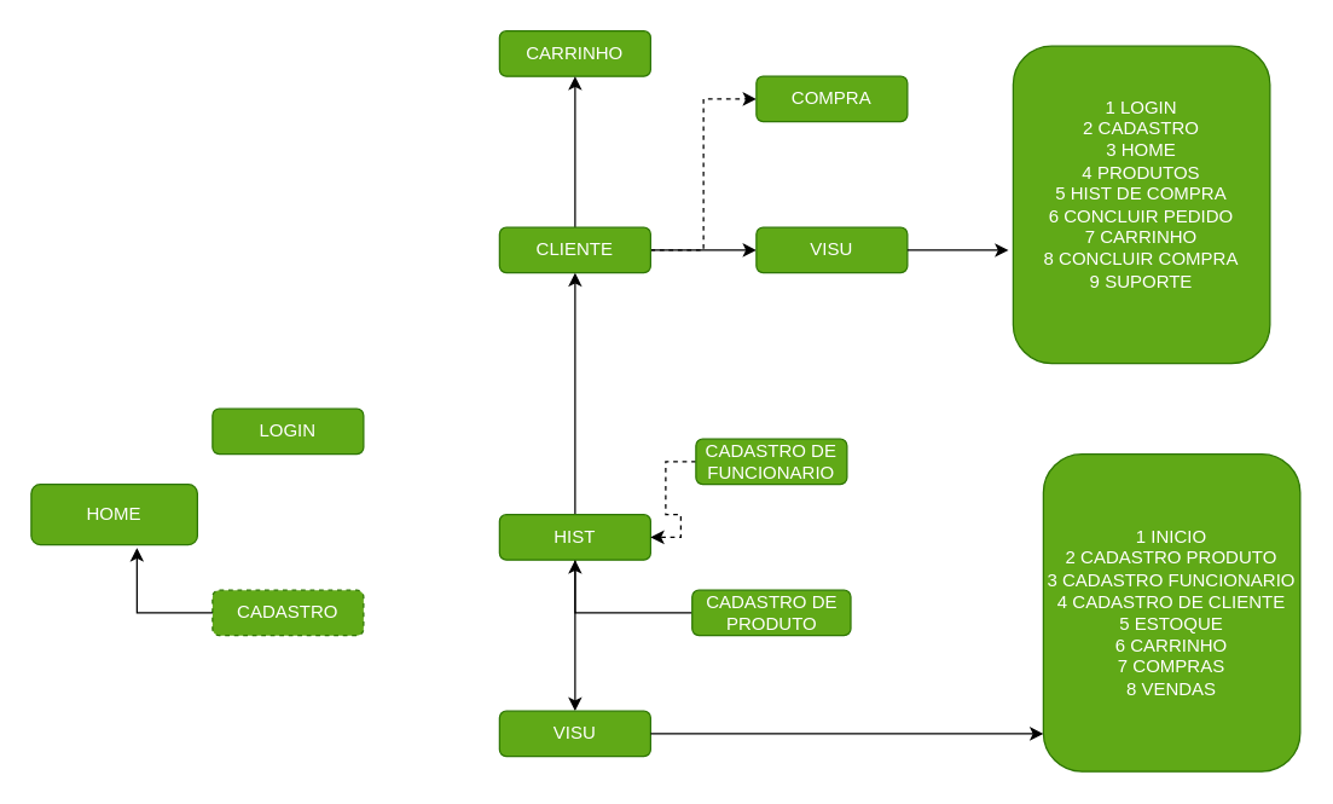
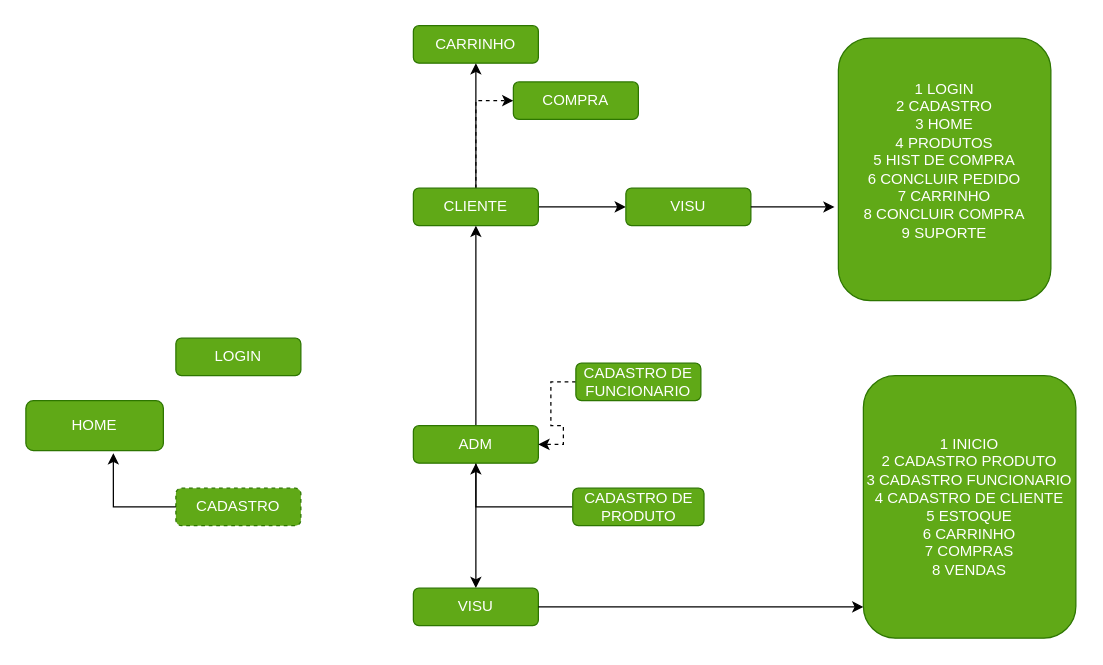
- <mxCell id="11" value="COMPRA" style="rounded=1;whiteSpace=wrap;html=1;fillColor=#60a917;fontColor=#ffffff;strokeColor=#2D7600;" vertex="1" parent="1"><mxGeometry x="500" y="50" width="100" height="30" as="geometry" /></mxCell>
+ <mxCell id="11" value="COMPRA" style="rounded=1;whiteSpace=wrap;html=1;fillColor=#60a917;fontColor=#ffffff;strokeColor=#2D7600;" vertex="1" parent="1"><mxGeometry x="410" y="65" width="100" height="30" as="geometry" /></mxCell>
- <mxCell id="17" value="HIST" style="rounded=1;whiteSpace=wrap;html=1;fillColor=#60a917;fontColor=#ffffff;strokeColor=#2D7600;" vertex="1" parent="1"><mxGeometry x="330" y="340" width="100" height="30" as="geometry" /></mxCell>
+ <mxCell id="17" value="ADM" style="rounded=1;whiteSpace=wrap;html=1;fillColor=#60a917;fontColor=#ffffff;strokeColor=#2D7600;" vertex="1" parent="1"><mxGeometry x="330" y="340" width="100" height="30" as="geometry" /></mxCell>
